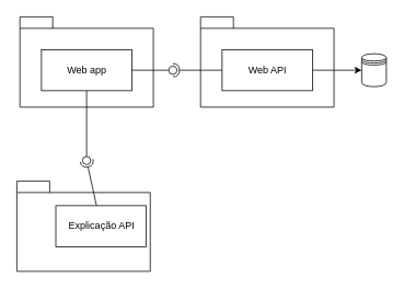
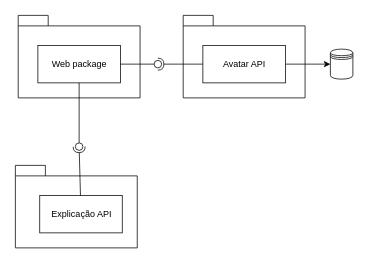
- <mxCell id="6" value="Web app" style="html=1;" vertex="1" parent="1"><mxGeometry x="50" y="60" width="110" height="50" as="geometry" /></mxCell>
+ <mxCell id="6" value="Web package" style="html=1;" vertex="1" parent="1"><mxGeometry x="50" y="60" width="110" height="50" as="geometry" /></mxCell>
- <mxCell id="14" value="Web API" style="html=1;" vertex="1" parent="1"><mxGeometry x="270" y="60" width="110" height="50" as="geometry" /></mxCell>
+ <mxCell id="14" value="Avatar API" style="html=1;" vertex="1" parent="1"><mxGeometry x="270" y="60" width="110" height="50" as="geometry" /></mxCell>
- <mxCell id="3" value="Explicação API" style="html=1;" vertex="1" parent="1"><mxGeometry x="67.5" y="250" width="110" height="50" as="geometry" /></mxCell>
+ <mxCell id="3" value="Explicação API" style="html=1;" vertex="1" parent="1"><mxGeometry x="52.5" y="260" width="110" height="50" as="geometry" /></mxCell>
